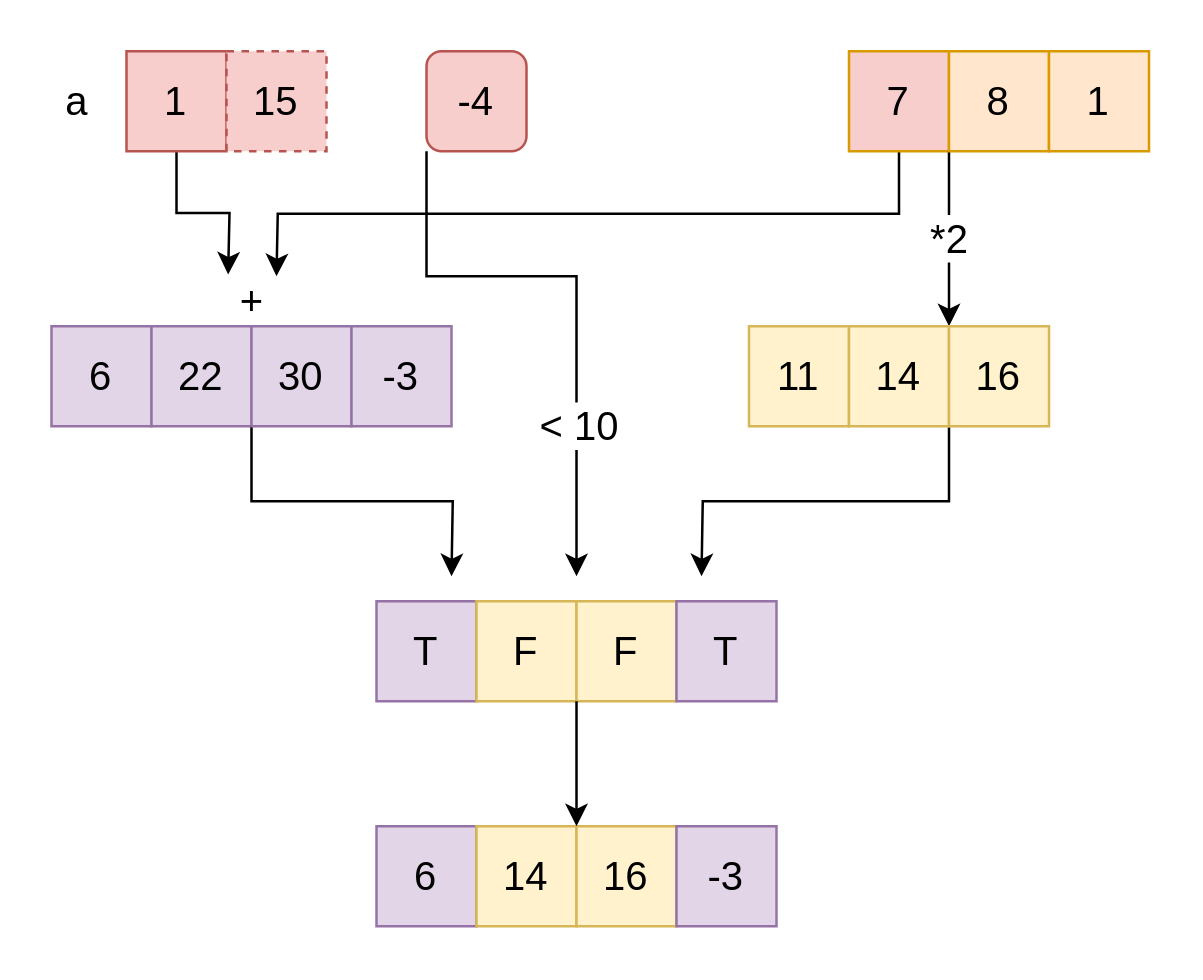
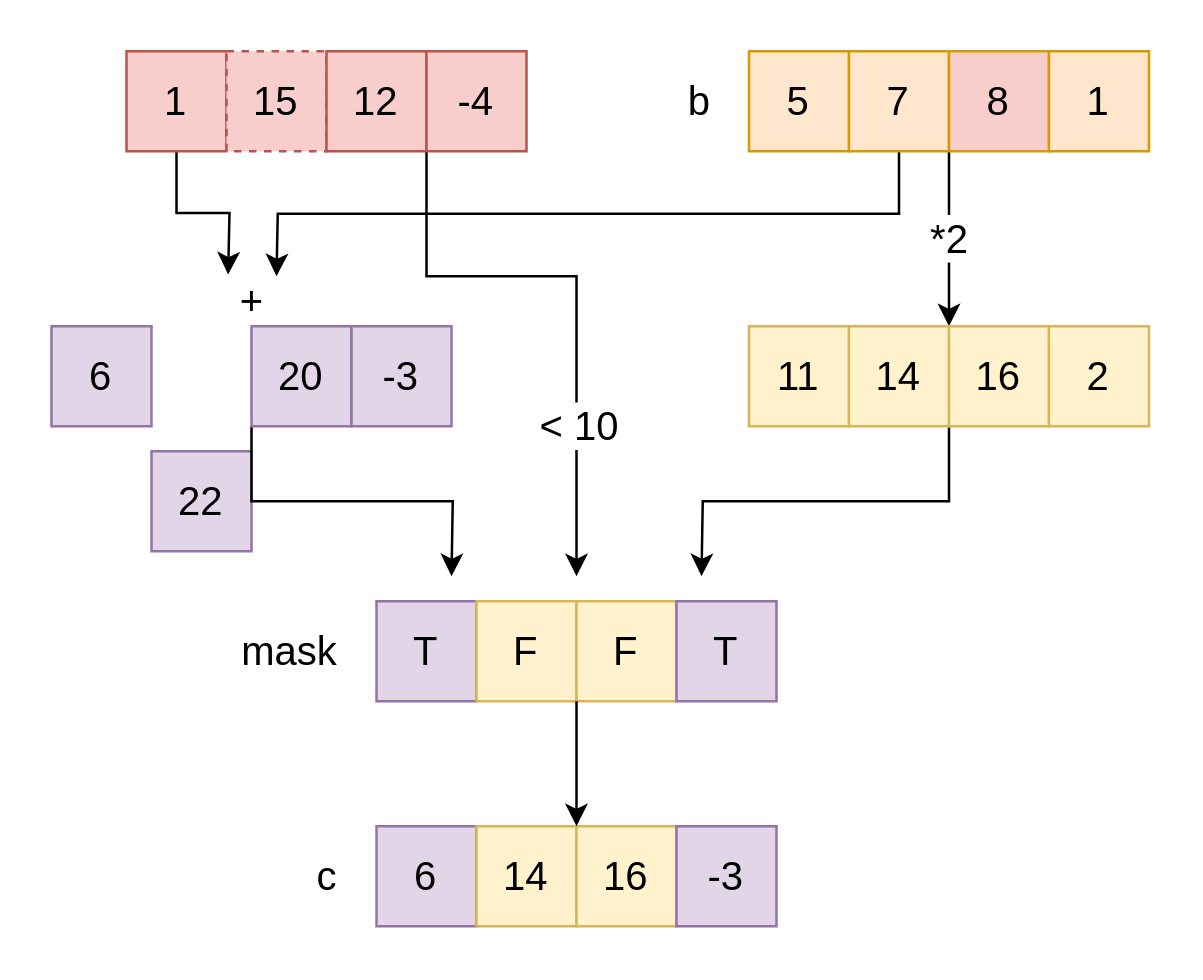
- <mxCell id="20" value="a" style="text;html=1;align=center;verticalAlign=middle;resizable=0;points=[];autosize=1;fontSize=16;" vertex="1" parent="1"><mxGeometry x="20" y="30" width="20" height="20" as="geometry" /></mxCell>
+ <mxCell id="5" value="12" style="rounded=0;whiteSpace=wrap;html=1;fillColor=#f8cecc;strokeColor=#b85450;fontSize=16;" vertex="1" parent="1"><mxGeometry x="130" y="20" width="40" height="40" as="geometry" /></mxCell>
- <mxCell id="8" value="-4" style="whiteSpace=wrap;html=1;fillColor=#f8cecc;strokeColor=#b85450;fontSize=16;rounded=1;" vertex="1" parent="1"><mxGeometry x="170" y="20" width="40" height="40" as="geometry" /></mxCell>
+ <mxCell id="8" value="-4" style="rounded=0;whiteSpace=wrap;html=1;fillColor=#f8cecc;strokeColor=#b85450;fontSize=16;" vertex="1" parent="1"><mxGeometry x="170" y="20" width="40" height="40" as="geometry" /></mxCell>
+ <mxCell id="21" value="b" style="text;html=1;align=center;verticalAlign=middle;resizable=0;points=[];autosize=1;fontSize=16;" vertex="1" parent="1"><mxGeometry x="269" y="30" width="20" height="20" as="geometry" /></mxCell>
+ <mxCell id="9" value="5" style="rounded=0;whiteSpace=wrap;html=1;fillColor=#ffe6cc;strokeColor=#d79b00;fontSize=16;" vertex="1" parent="1"><mxGeometry x="299" y="20" width="40" height="40" as="geometry" /></mxCell>
- <mxCell id="11" value="7" style="rounded=0;whiteSpace=wrap;html=1;fillColor=#f8cecc;strokeColor=#d79b00;fontSize=16;" vertex="1" parent="1"><mxGeometry x="339" y="20" width="40" height="40" as="geometry" /></mxCell>
+ <mxCell id="11" value="7" style="rounded=0;whiteSpace=wrap;html=1;fillColor=#ffe6cc;strokeColor=#d79b00;fontSize=16;" vertex="1" parent="1"><mxGeometry x="339" y="20" width="40" height="40" as="geometry" /></mxCell>
- <mxCell id="13" value="8" style="rounded=0;whiteSpace=wrap;html=1;fillColor=#ffe6cc;strokeColor=#d79b00;fontSize=16;" vertex="1" parent="1"><mxGeometry x="379" y="20" width="40" height="40" as="geometry" /></mxCell>
+ <mxCell id="13" value="8" style="rounded=0;whiteSpace=wrap;html=1;fillColor=#f8cecc;strokeColor=#d79b00;fontSize=16;" vertex="1" parent="1"><mxGeometry x="379" y="20" width="40" height="40" as="geometry" /></mxCell>
- <mxCell id="16" value="22" style="rounded=0;whiteSpace=wrap;html=1;fillColor=#e1d5e7;strokeColor=#9673a6;fontSize=16;" vertex="1" parent="1"><mxGeometry x="60" y="130" width="40" height="40" as="geometry" /></mxCell>
+ <mxCell id="16" value="22" style="rounded=0;whiteSpace=wrap;html=1;fillColor=#e1d5e7;strokeColor=#9673a6;fontSize=16;" vertex="1" parent="1"><mxGeometry x="60" y="180" width="40" height="40" as="geometry" /></mxCell>
- <mxCell id="18" value="30" style="rounded=0;whiteSpace=wrap;html=1;fillColor=#e1d5e7;strokeColor=#9673a6;fontSize=16;" vertex="1" parent="1"><mxGeometry x="100" y="130" width="40" height="40" as="geometry" /></mxCell>
+ <mxCell id="18" value="20" style="rounded=0;whiteSpace=wrap;html=1;fillColor=#e1d5e7;strokeColor=#9673a6;fontSize=16;" vertex="1" parent="1"><mxGeometry x="100" y="130" width="40" height="40" as="geometry" /></mxCell>
+ <mxCell id="26" value="2" style="rounded=0;whiteSpace=wrap;html=1;fillColor=#fff2cc;strokeColor=#d6b656;fontSize=16;" vertex="1" parent="1"><mxGeometry x="419" y="130" width="40" height="40" as="geometry" /></mxCell>
+ <mxCell id="31" value="mask" style="text;html=1;align=center;verticalAlign=middle;resizable=0;points=[];autosize=1;fontSize=16;" vertex="1" parent="1"><mxGeometry x="90" y="250" width="50" height="20" as="geometry" /></mxCell>
+ <mxCell id="36" value="c" style="text;html=1;align=center;verticalAlign=middle;resizable=0;points=[];autosize=1;fontSize=16;" vertex="1" parent="1"><mxGeometry x="120" y="340" width="20" height="20" as="geometry" /></mxCell>
